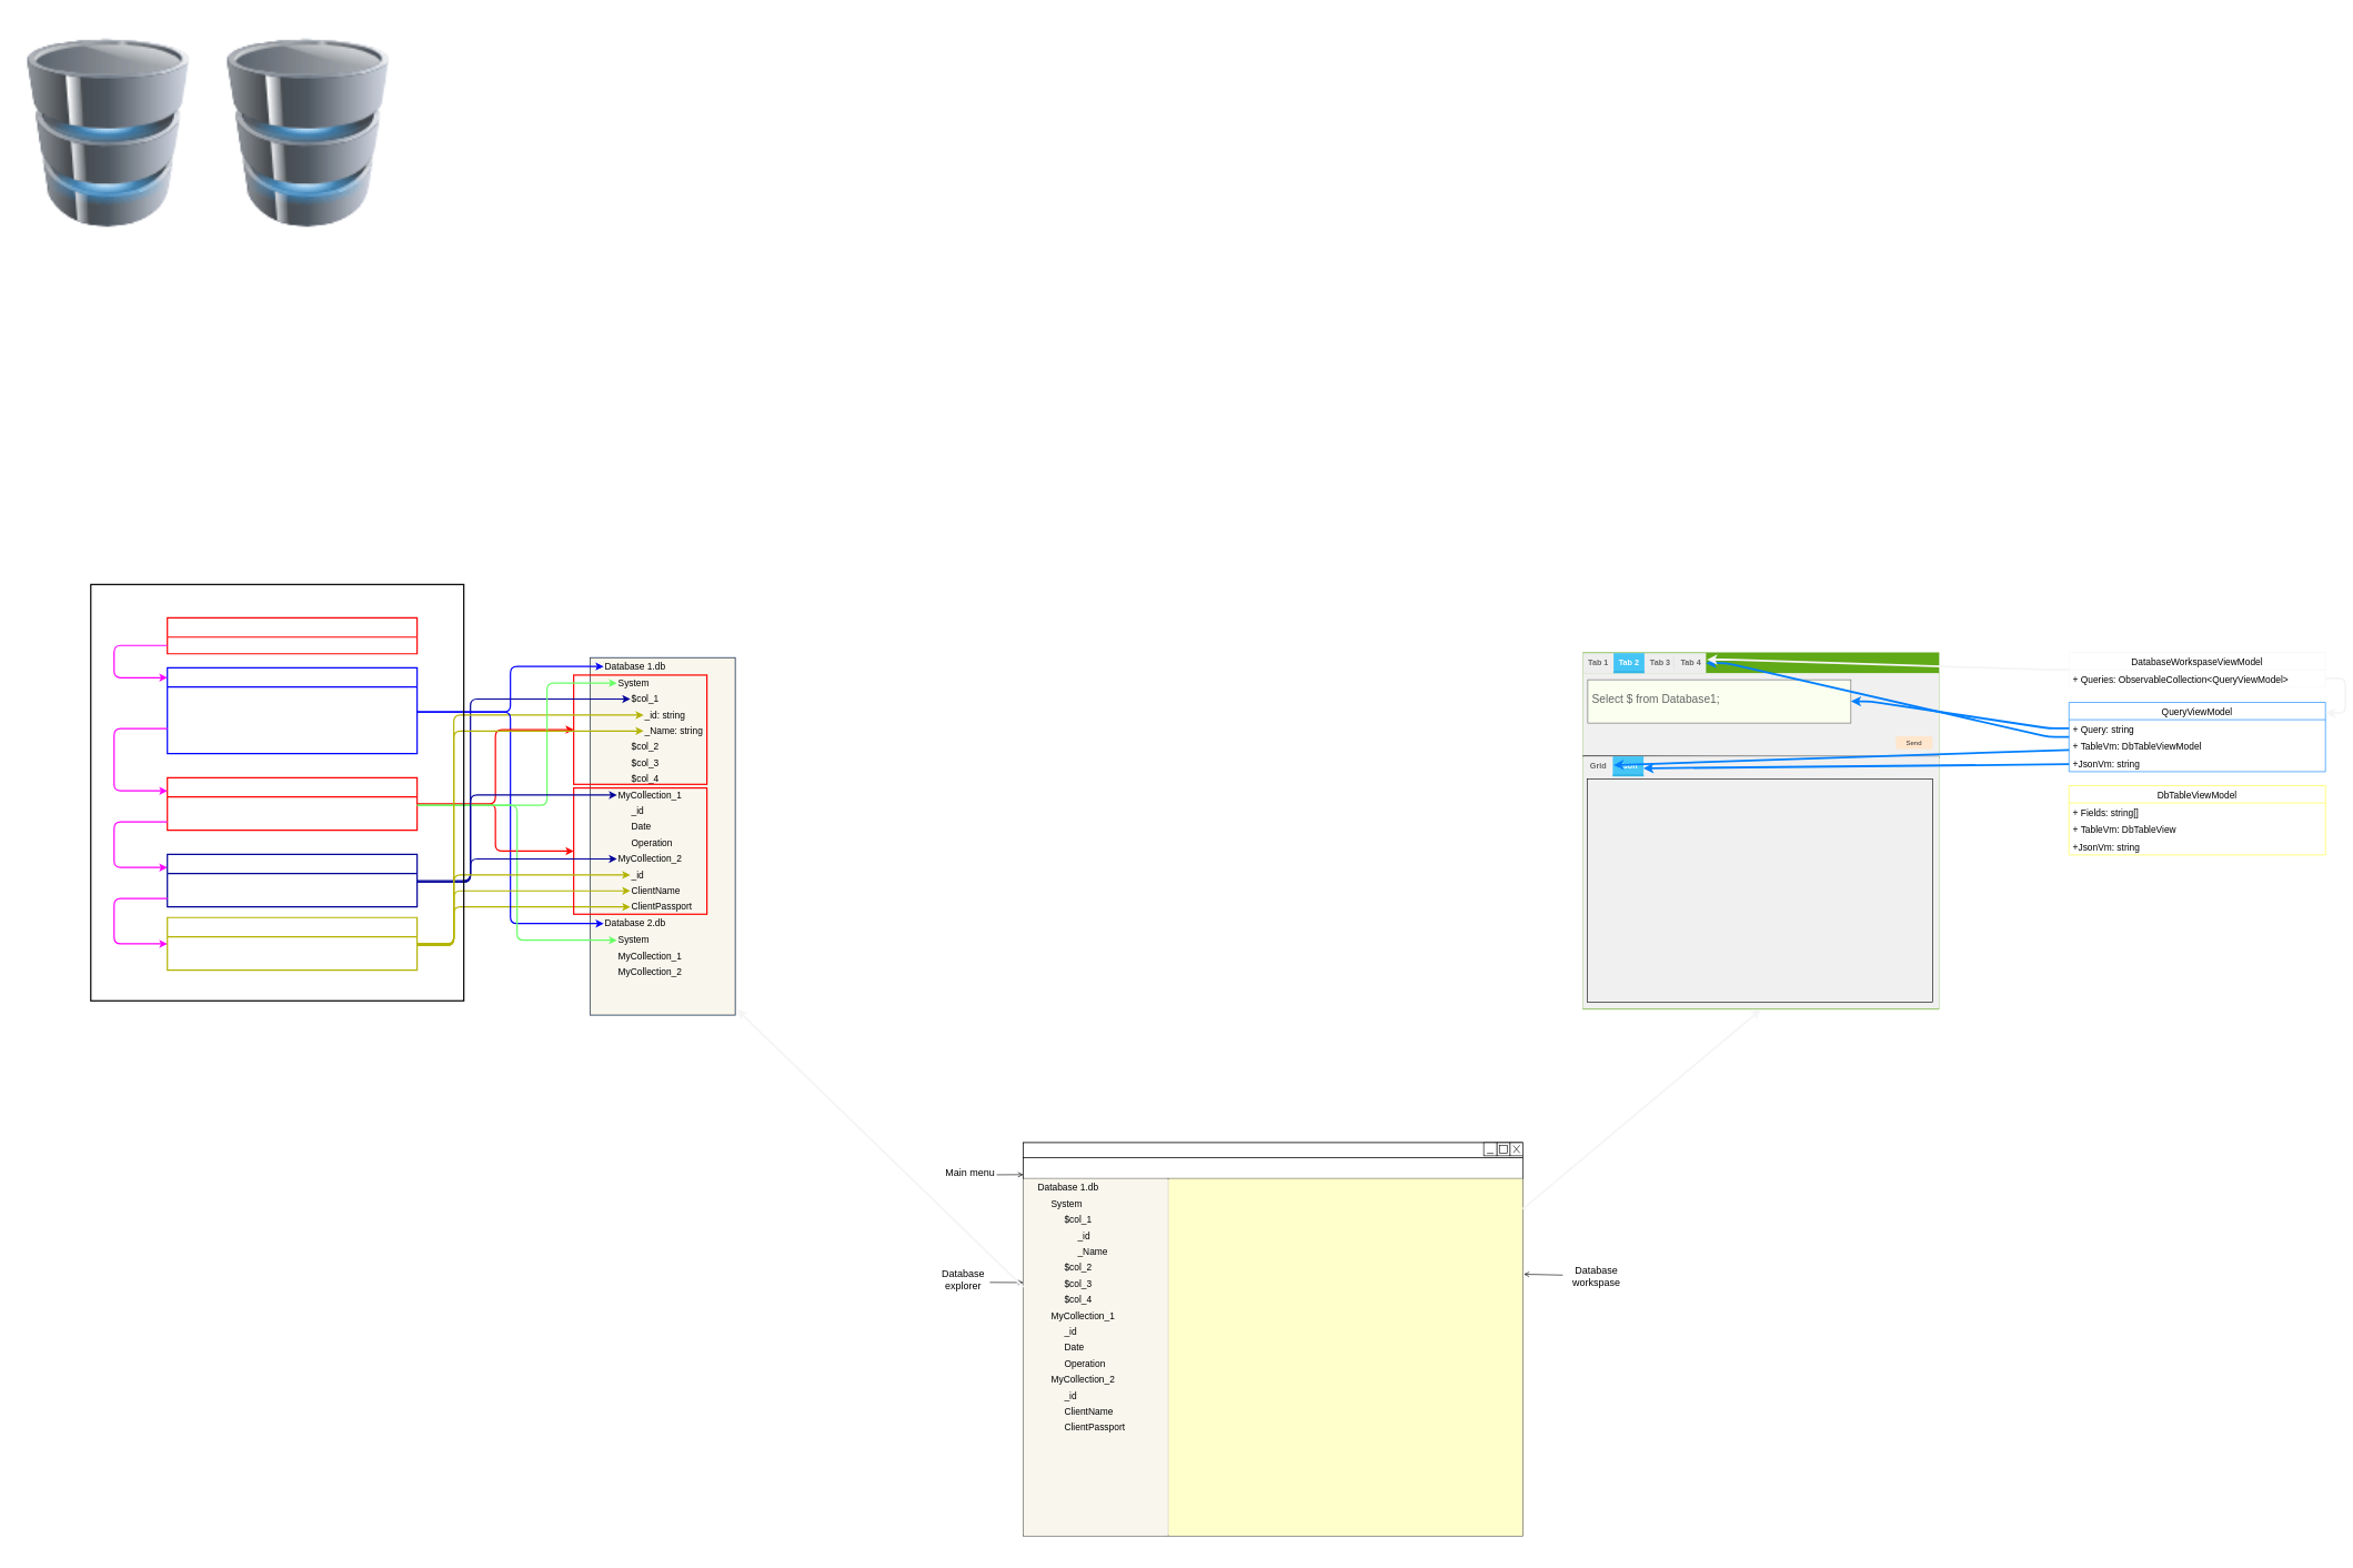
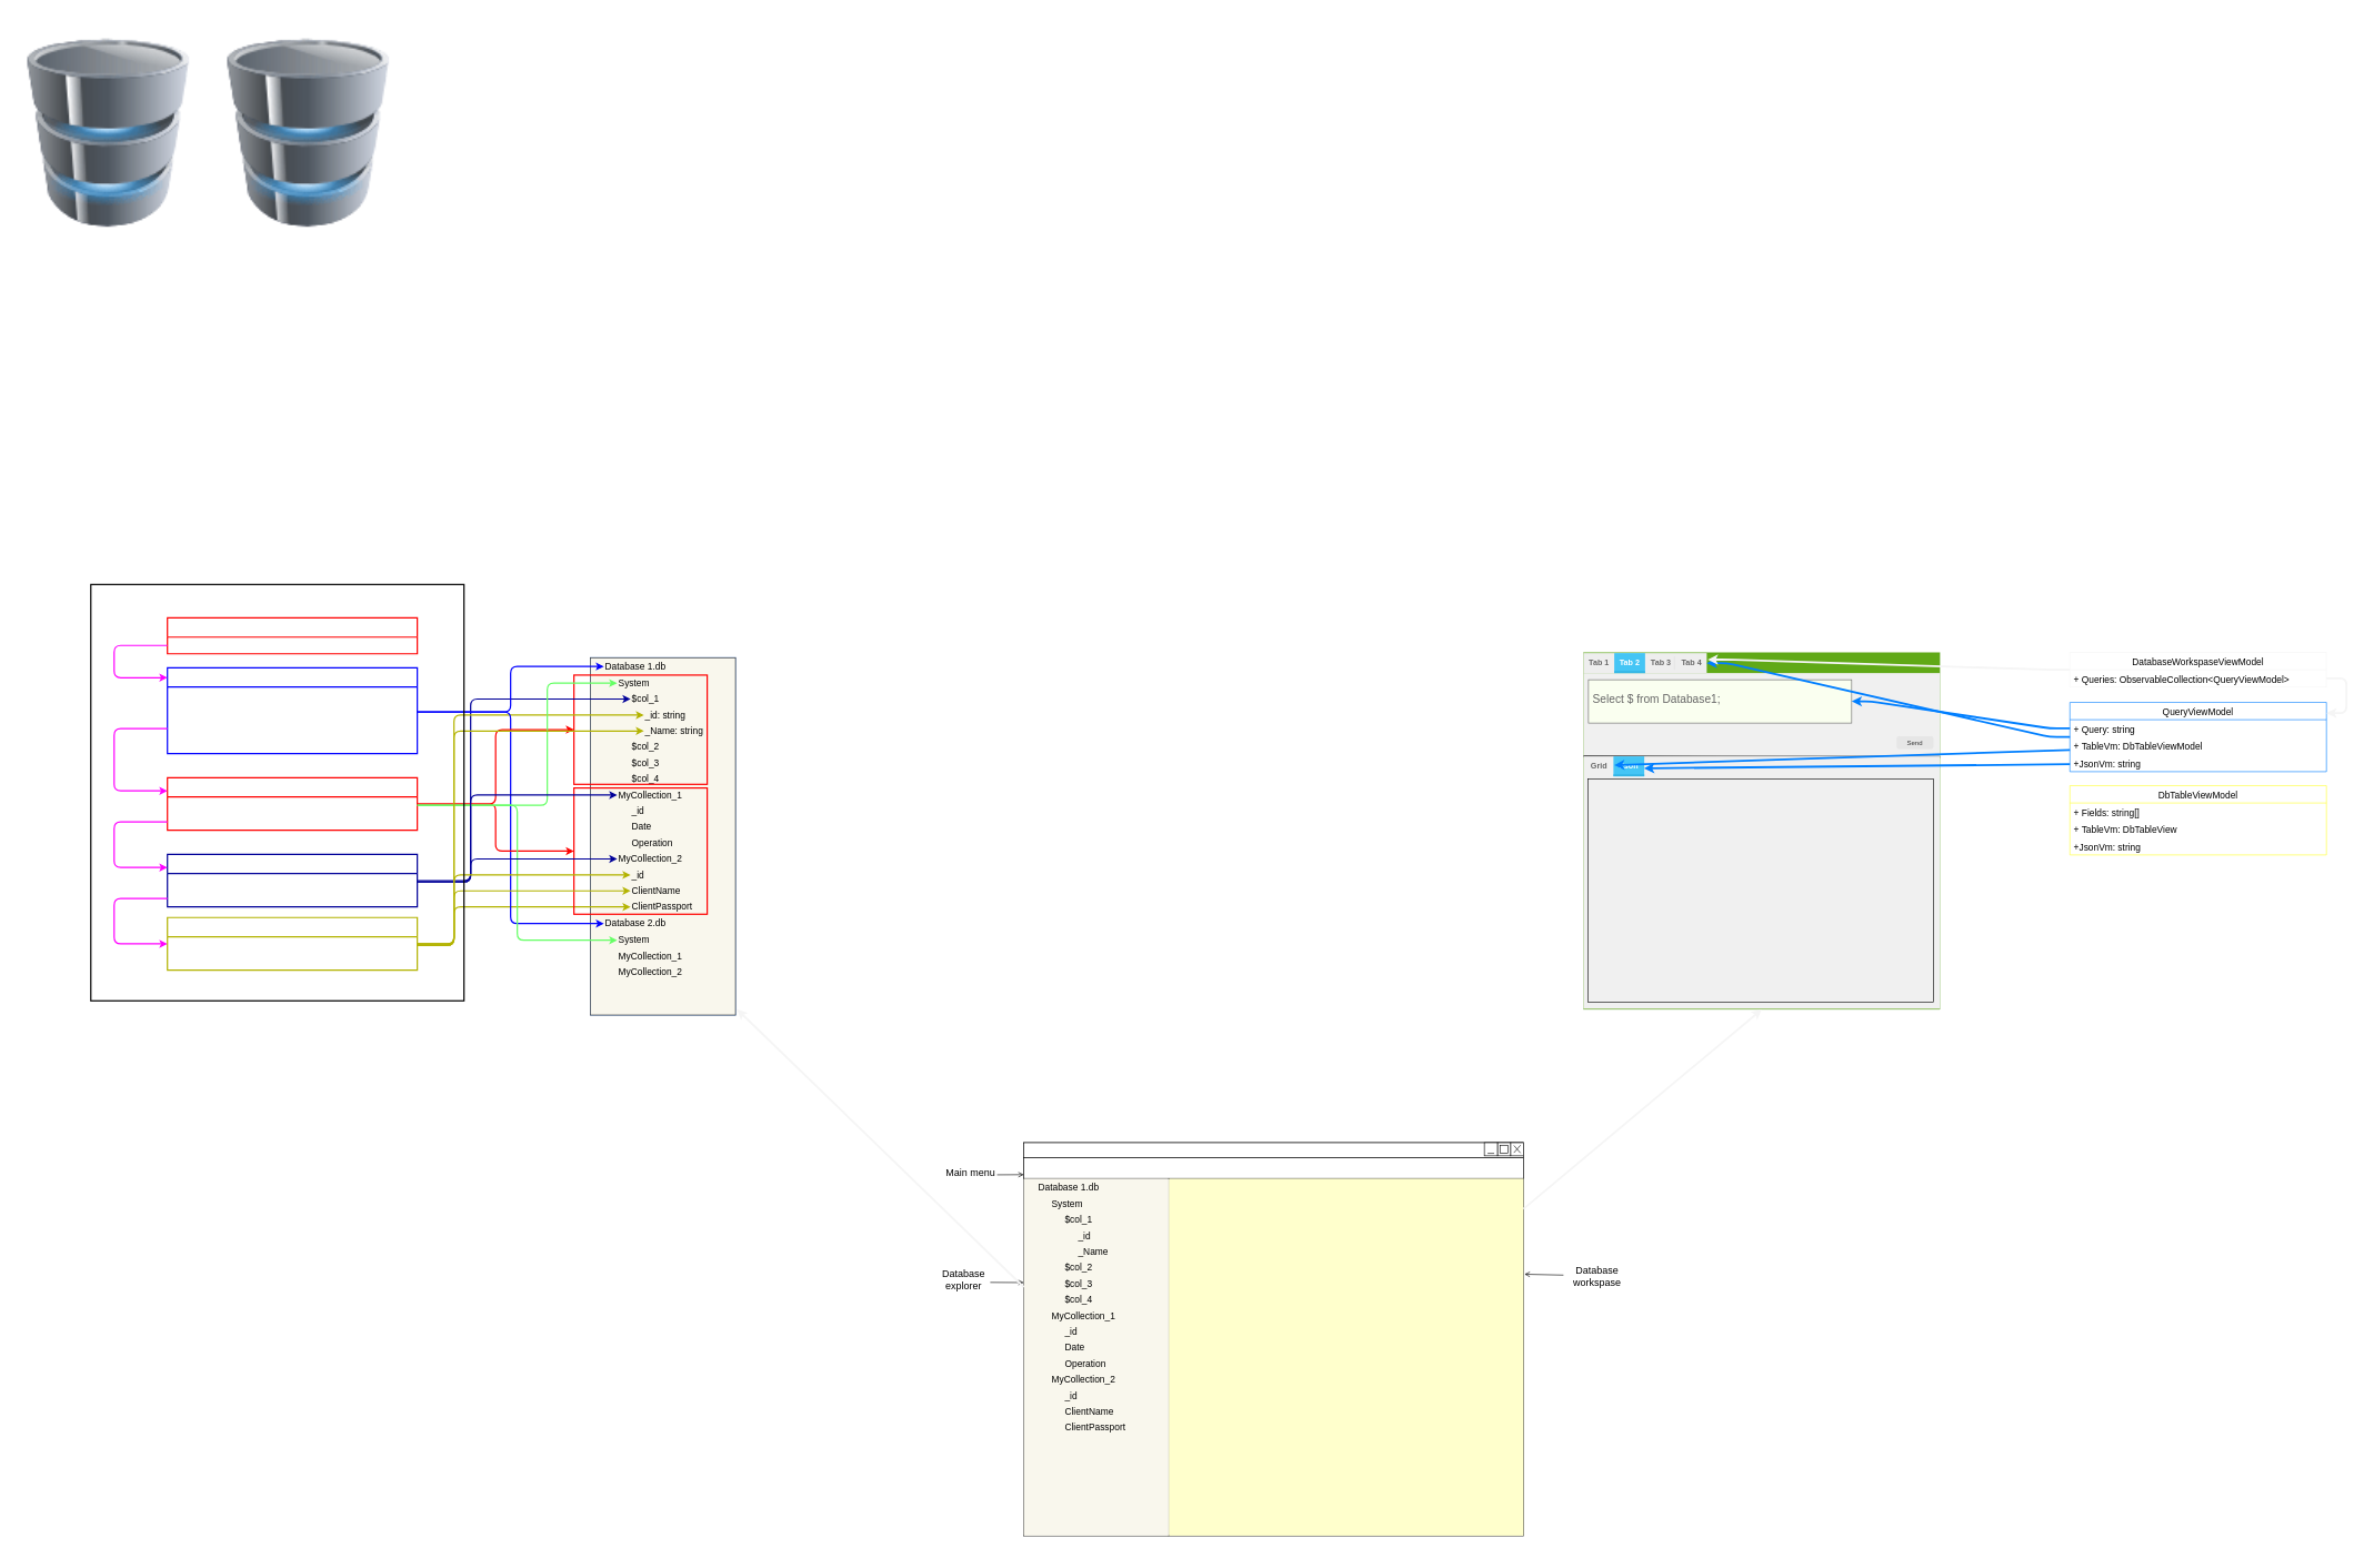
- <mxCell id="120" value="Send" style="rounded=1;html=1;shadow=0;dashed=0;whiteSpace=wrap;fontSize=10;fillColor=#ffe6cc;align=center;strokeColor=#E6E6E6;fontColor=#333333;strokeWidth=0;" vertex="1" parent="109"><mxGeometry x="2845" y="1105" width="55" height="19.12" as="geometry" /></mxCell>
+ <mxCell id="120" value="Send" style="rounded=1;html=1;shadow=0;dashed=0;whiteSpace=wrap;fontSize=10;fillColor=#E6E6E6;align=center;strokeColor=#E6E6E6;fontColor=#333333;strokeWidth=0;" vertex="1" parent="109"><mxGeometry x="2845" y="1105" width="55" height="19.12" as="geometry" /></mxCell>
